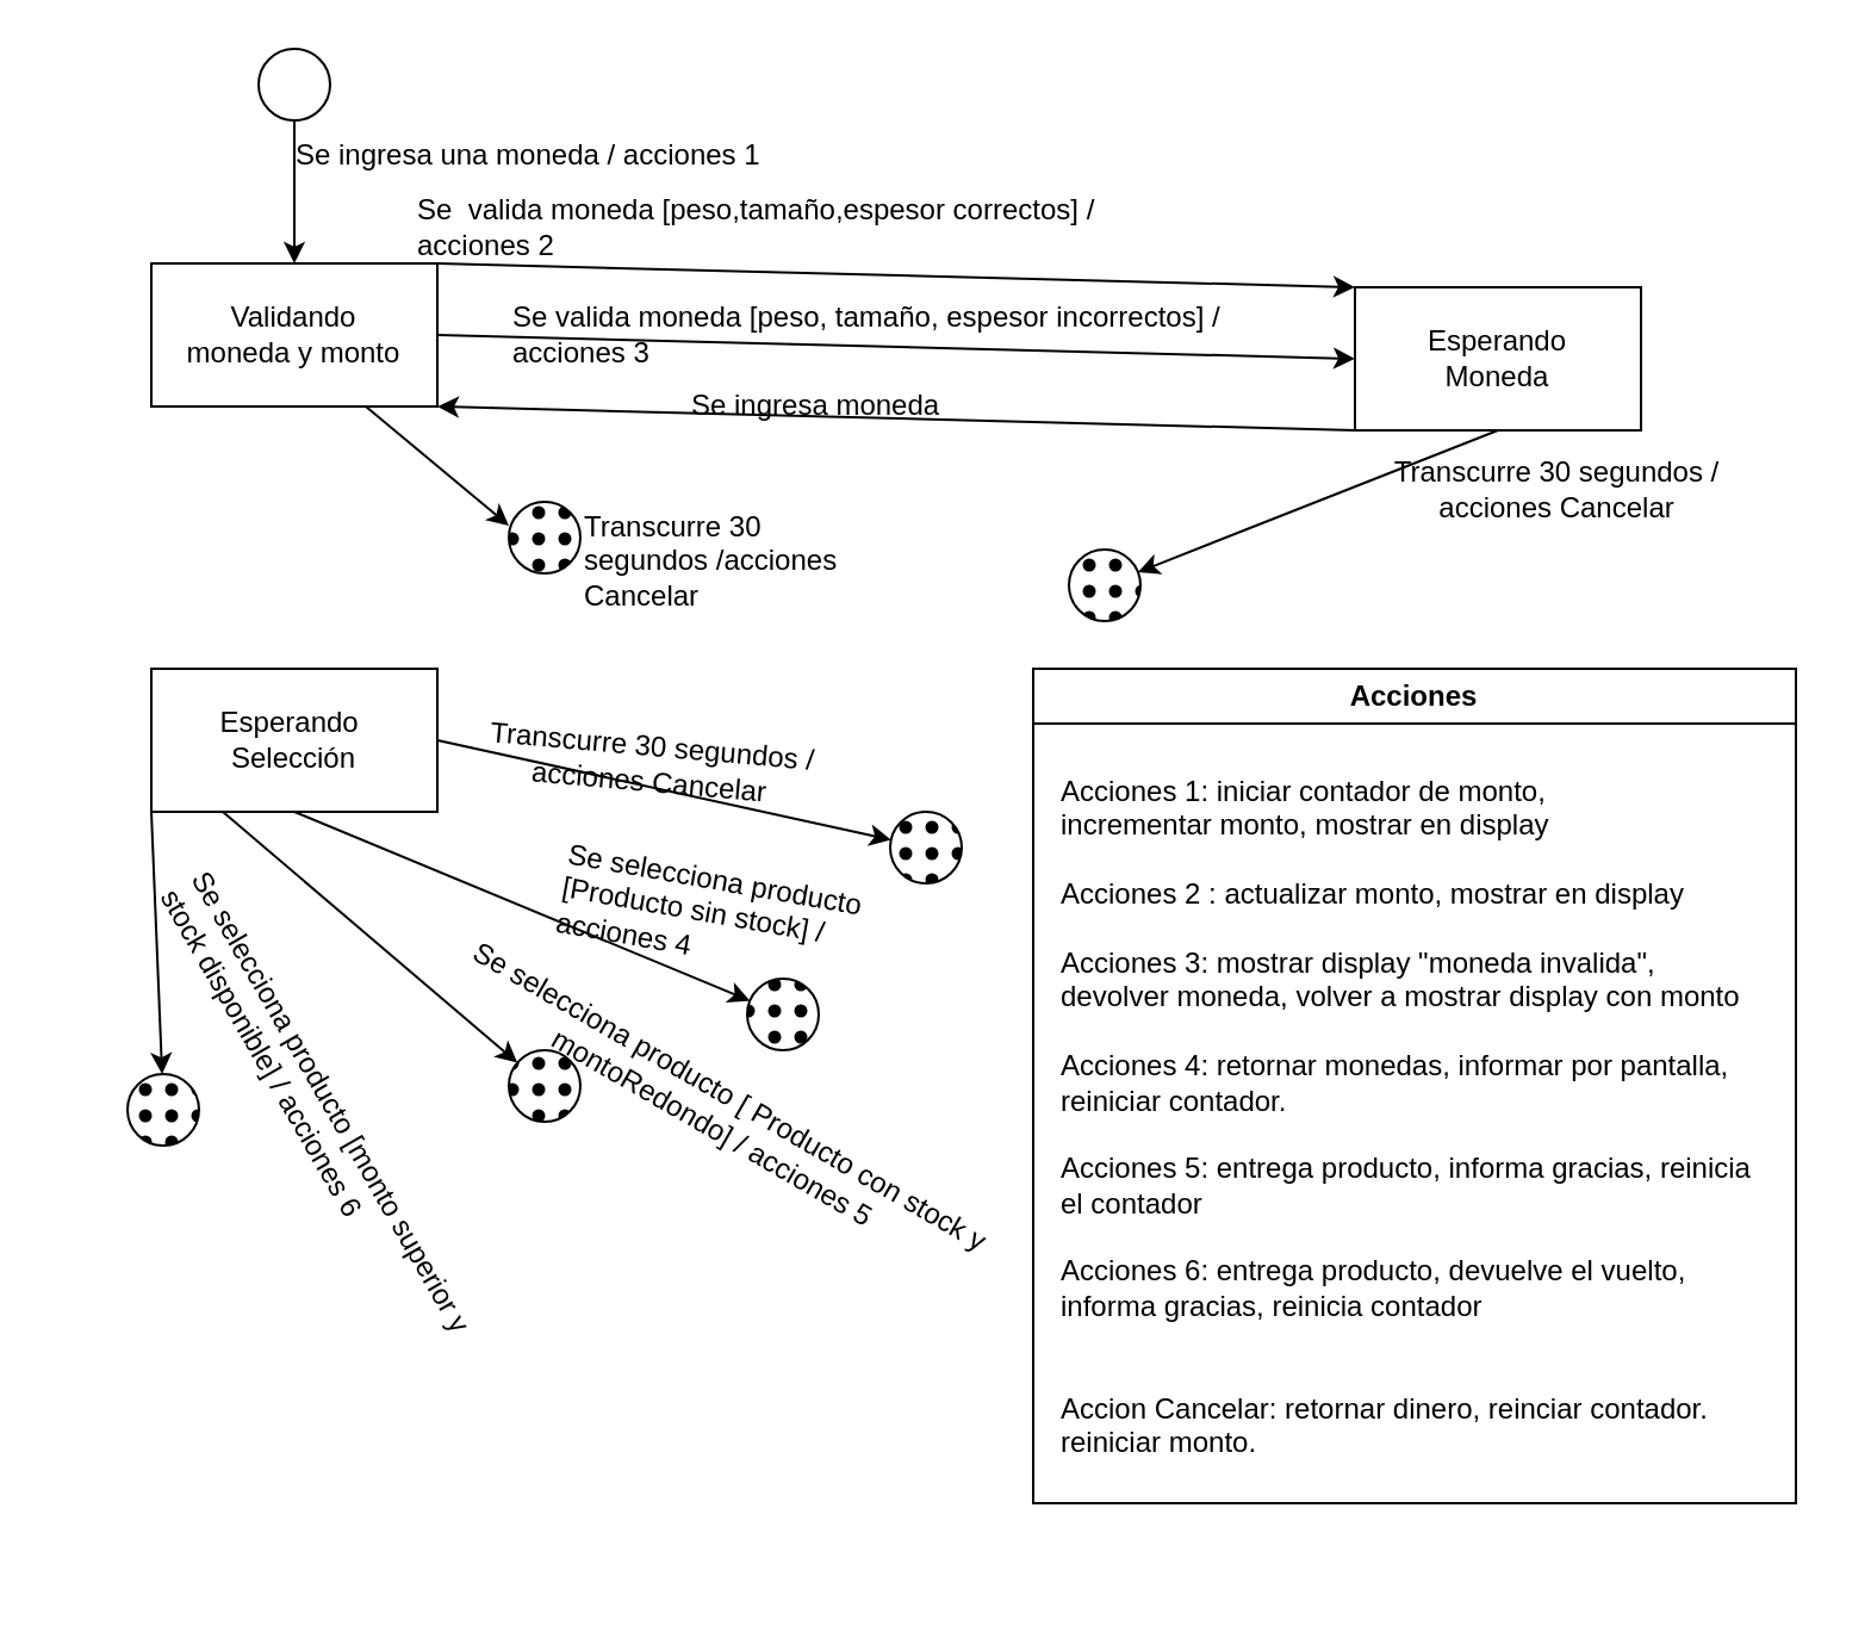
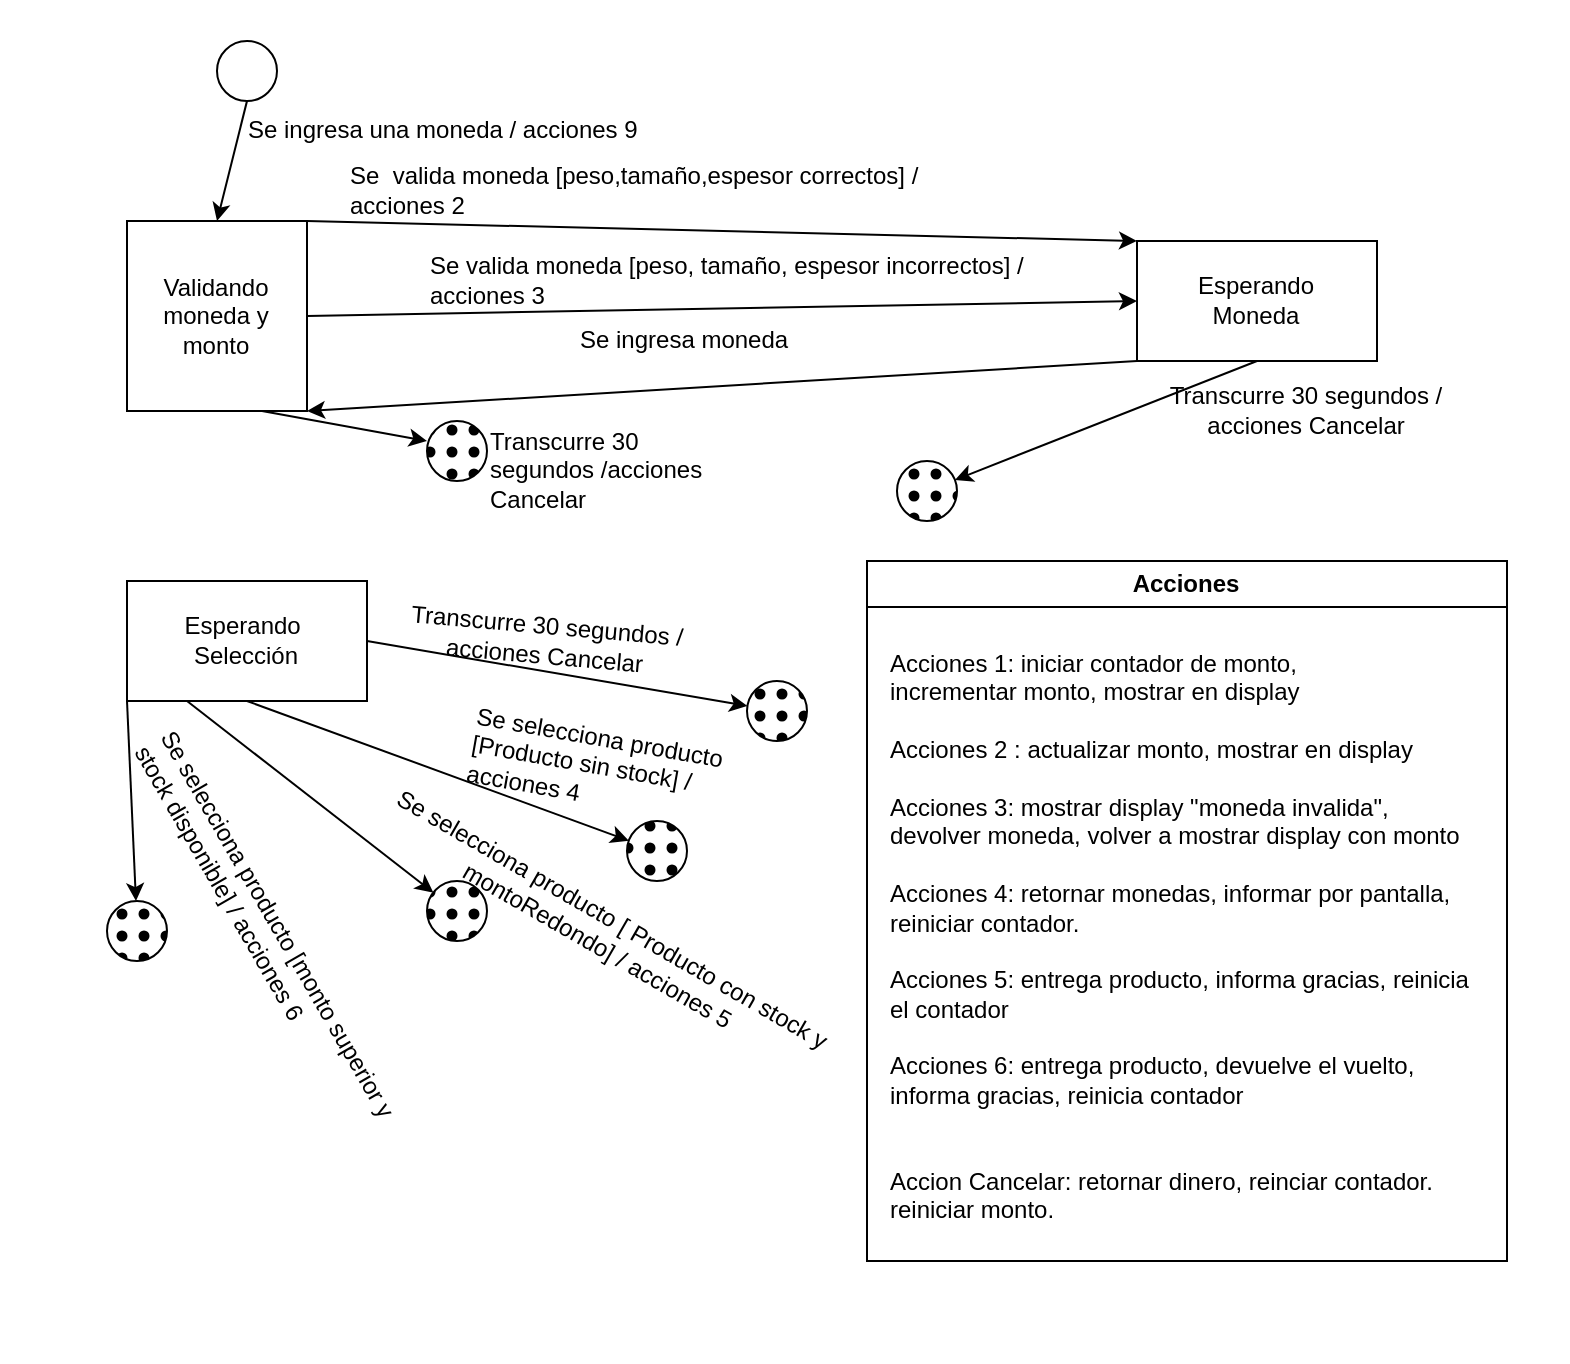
- <mxCell id="22" value="Se ingresa una moneda / acciones 1" style="text;html=1;align=left;verticalAlign=middle;whiteSpace=wrap;rounded=0;" parent="1" vertex="1"><mxGeometry x="122" y="50" width="280" height="30" as="geometry" /></mxCell>
+ <mxCell id="22" value="Se ingresa una moneda / acciones 9" style="text;html=1;align=left;verticalAlign=middle;whiteSpace=wrap;rounded=0;" parent="1" vertex="1"><mxGeometry x="122" y="50" width="280" height="30" as="geometry" /></mxCell>
- <mxCell id="2" value="Validando&lt;div&gt;moneda y monto&lt;/div&gt;" style="rounded=0;whiteSpace=wrap;html=1;" parent="1" vertex="1"><mxGeometry x="63" y="110" width="120" height="60" as="geometry" /></mxCell>
+ <mxCell id="2" value="Validando&lt;div&gt;moneda y monto&lt;/div&gt;" style="rounded=0;whiteSpace=wrap;html=1;" parent="1" vertex="1"><mxGeometry x="63" y="110" width="90" height="95" as="geometry" /></mxCell>
- <mxCell id="4" value="Esperando&amp;nbsp;&lt;div&gt;Selección&lt;/div&gt;" style="rounded=0;whiteSpace=wrap;html=1;" parent="1" vertex="1"><mxGeometry x="63" y="280" width="120" height="60" as="geometry" /></mxCell>
+ <mxCell id="4" value="Esperando&amp;nbsp;&lt;div&gt;Selección&lt;/div&gt;" style="rounded=0;whiteSpace=wrap;html=1;" parent="1" vertex="1"><mxGeometry x="63" y="290" width="120" height="60" as="geometry" /></mxCell>
